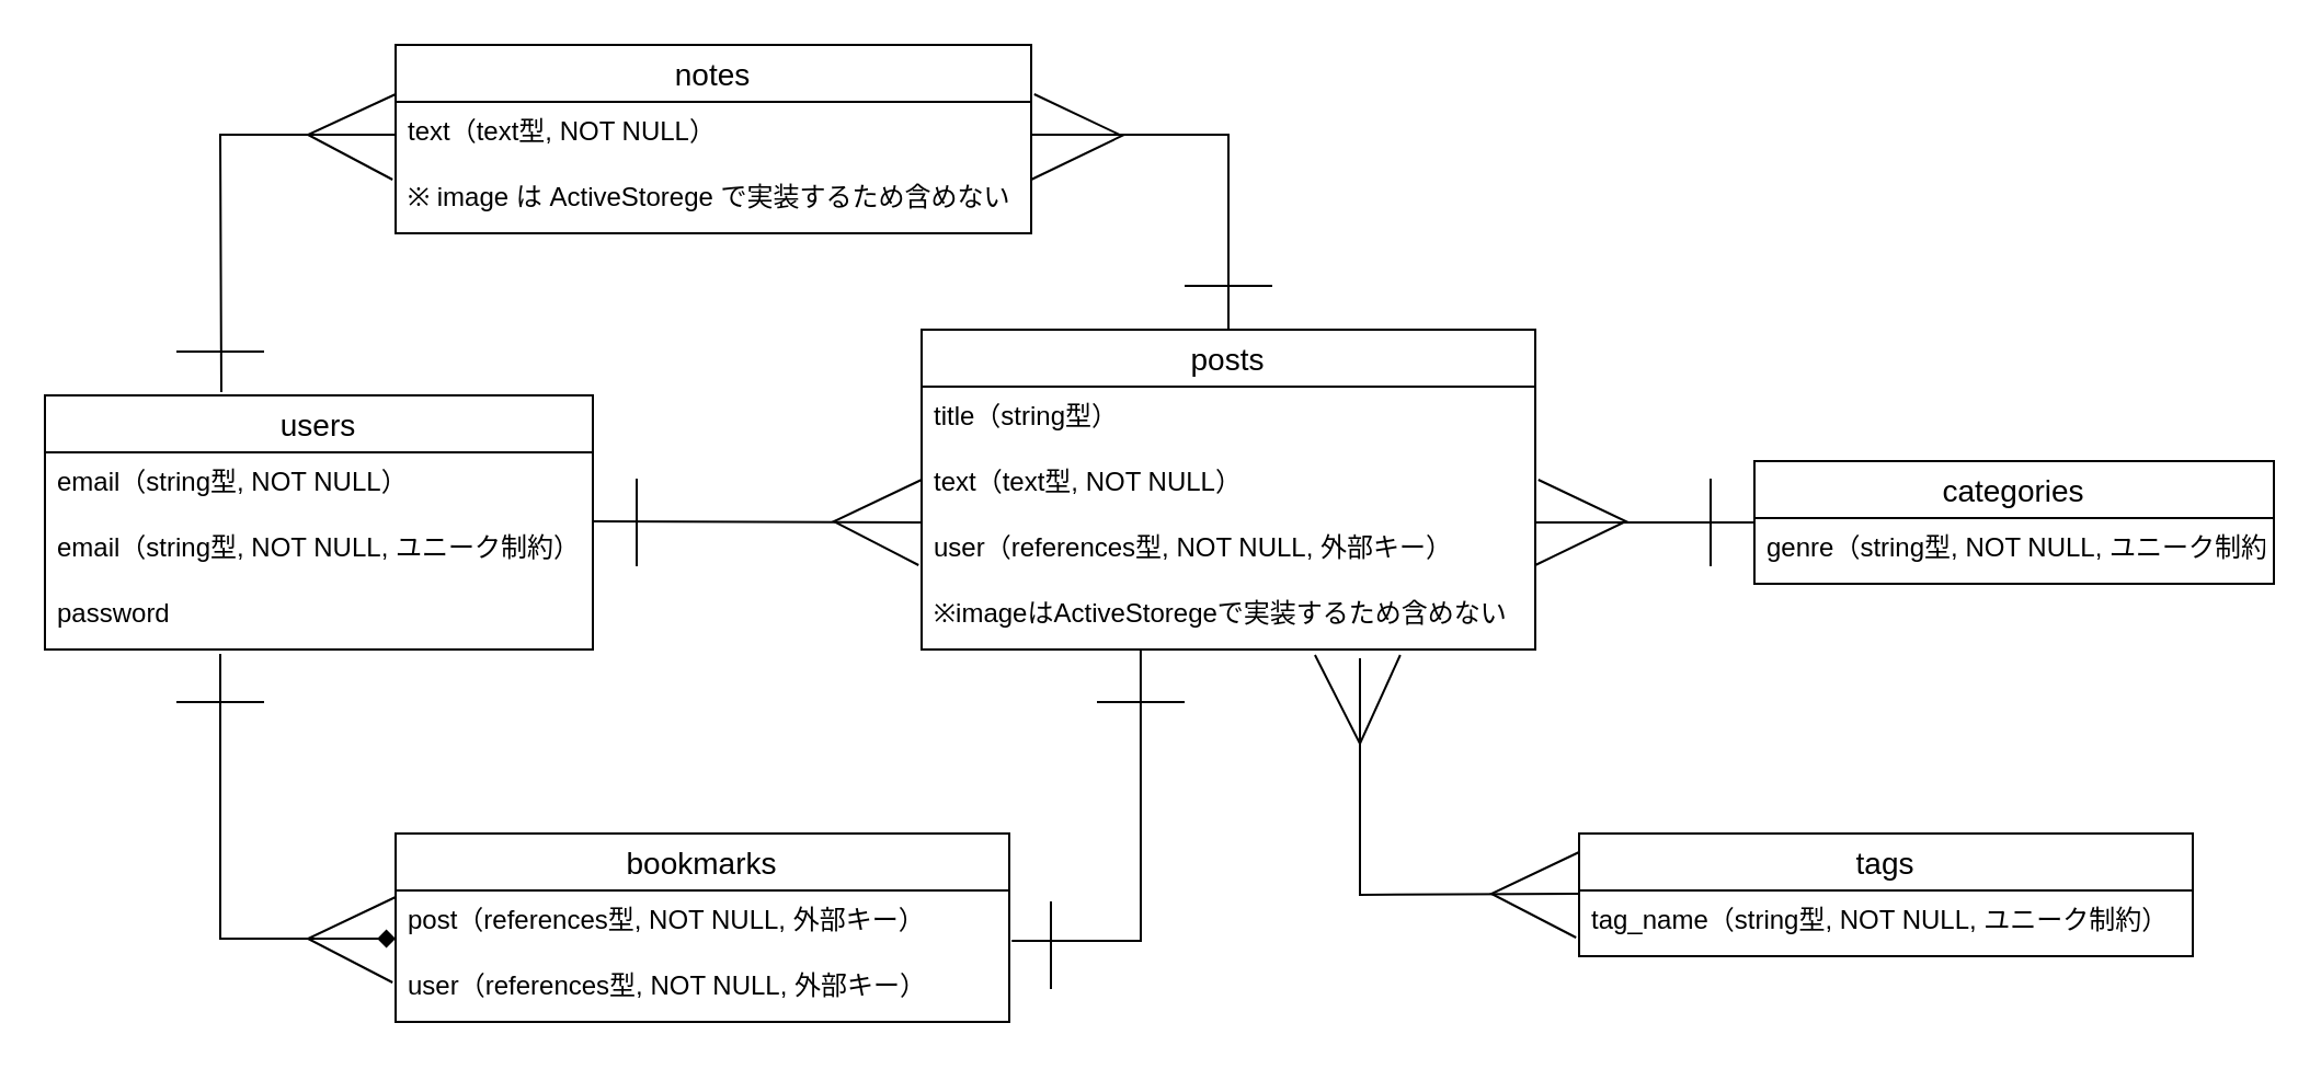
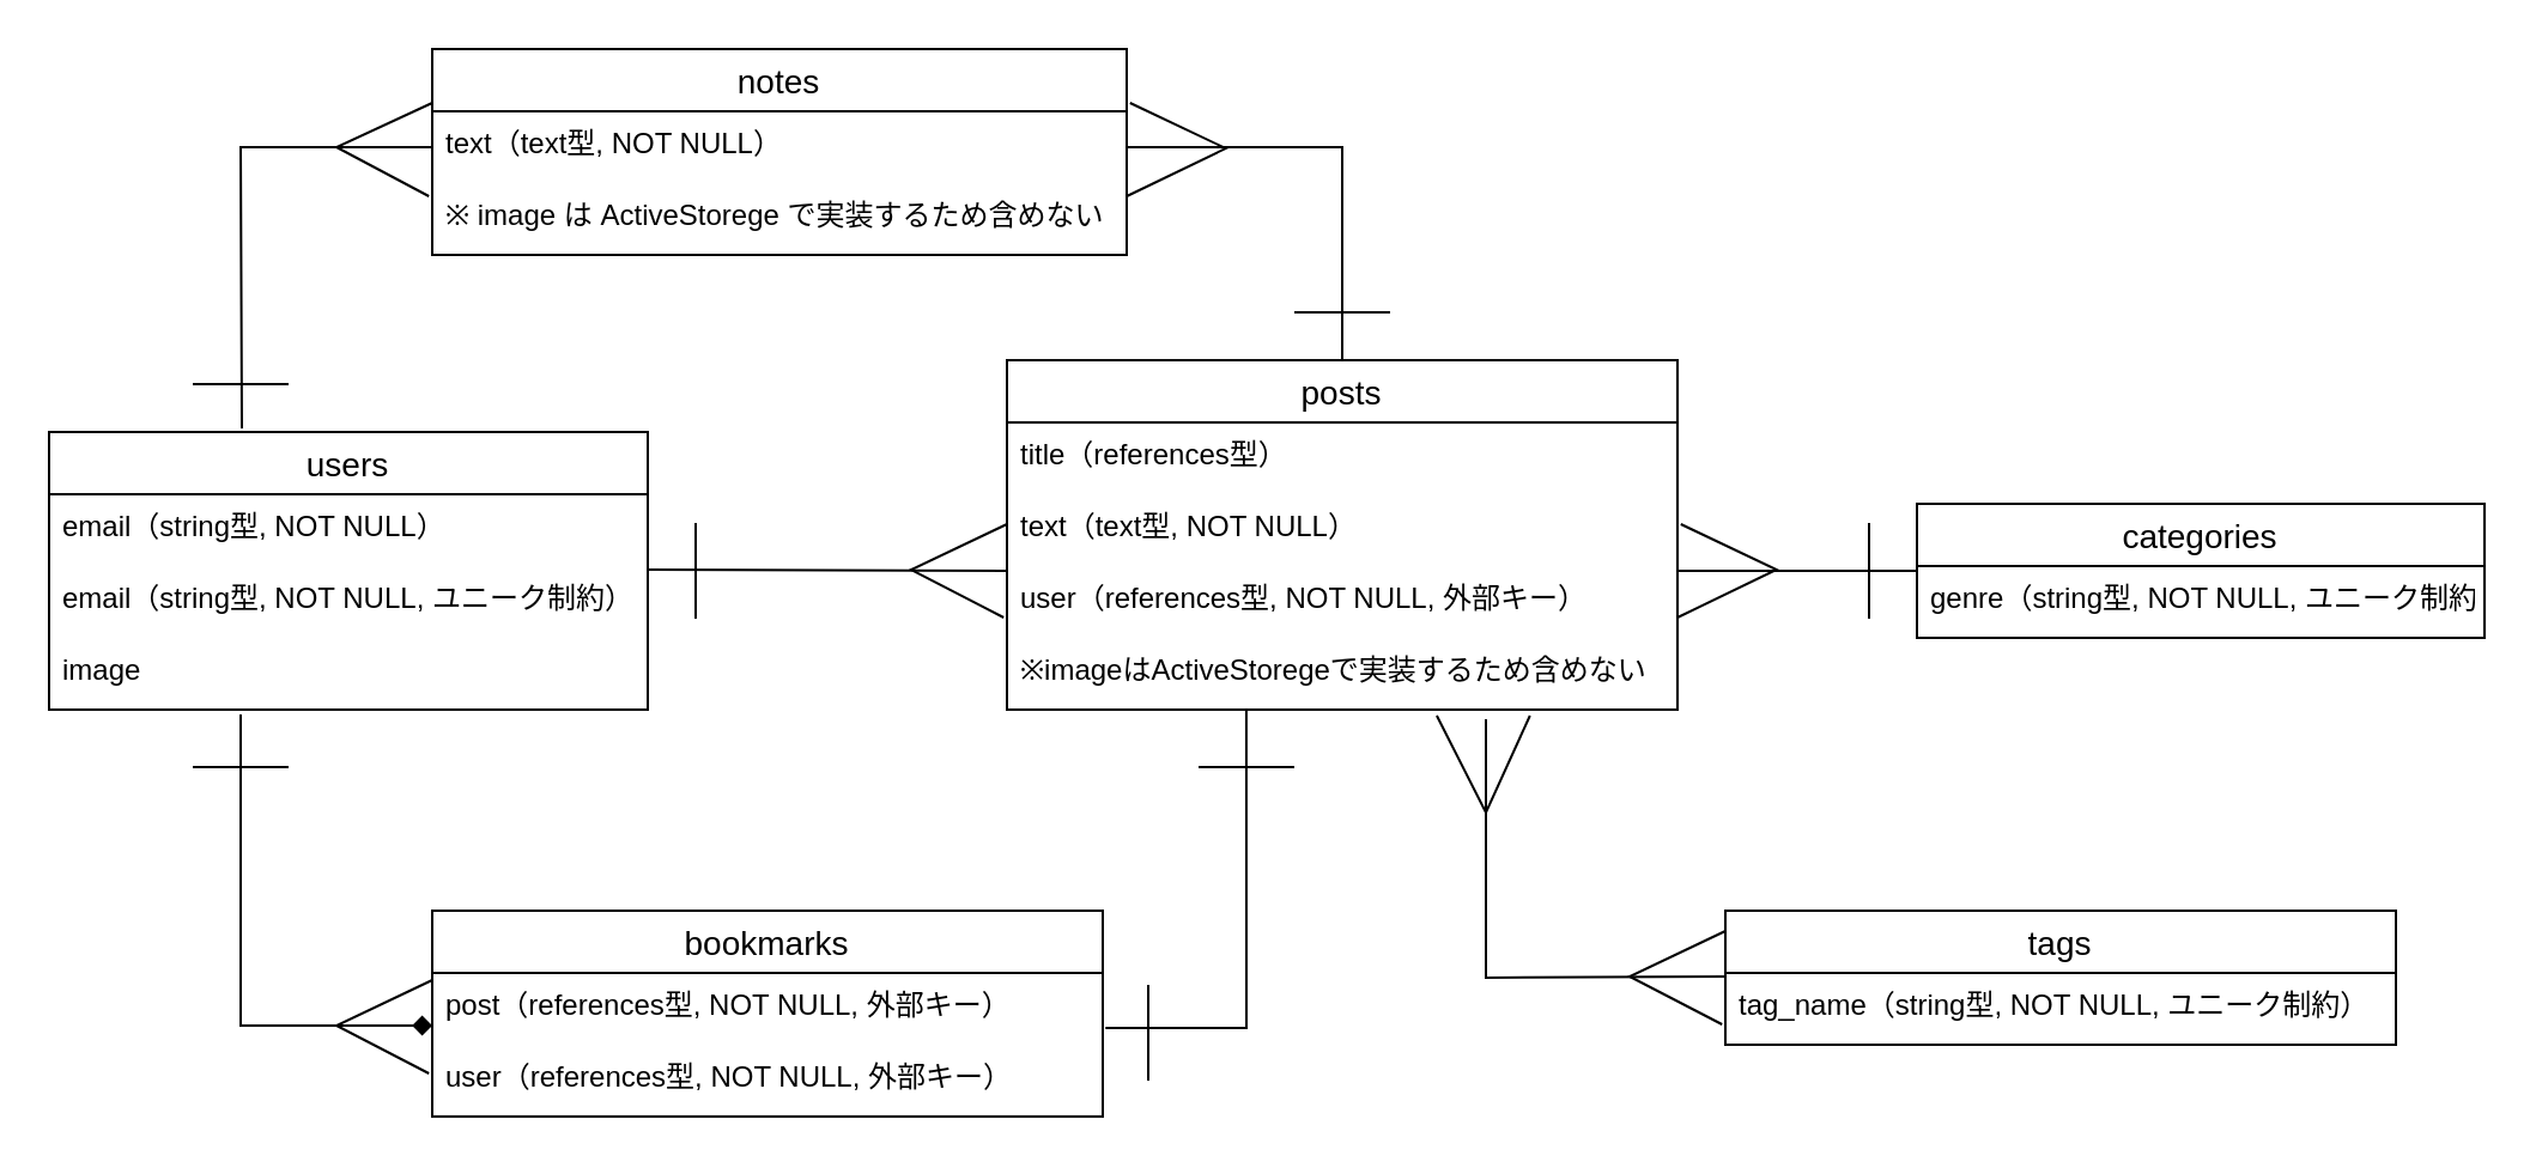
- <mxCell id="7" value="title（string型）" style="text;strokeColor=none;fillColor=none;spacingLeft=4;spacingRight=4;overflow=hidden;rotatable=0;points=[[0,0.5],[1,0.5]];portConstraint=eastwest;fontSize=12;" parent="6" vertex="1"><mxGeometry y="26" width="280" height="30" as="geometry" /></mxCell>
+ <mxCell id="7" value="title（references型）" style="text;strokeColor=none;fillColor=none;spacingLeft=4;spacingRight=4;overflow=hidden;rotatable=0;points=[[0,0.5],[1,0.5]];portConstraint=eastwest;fontSize=12;" parent="6" vertex="1"><mxGeometry y="26" width="280" height="30" as="geometry" /></mxCell>
- <mxCell id="5" value="password" style="text;strokeColor=none;fillColor=none;spacingLeft=4;spacingRight=4;overflow=hidden;rotatable=0;points=[[0,0.5],[1,0.5]];portConstraint=eastwest;fontSize=12;" parent="2" vertex="1"><mxGeometry y="86" width="250" height="30" as="geometry" /></mxCell>
+ <mxCell id="5" value="image" style="text;strokeColor=none;fillColor=none;spacingLeft=4;spacingRight=4;overflow=hidden;rotatable=0;points=[[0,0.5],[1,0.5]];portConstraint=eastwest;fontSize=12;" parent="2" vertex="1"><mxGeometry y="86" width="250" height="30" as="geometry" /></mxCell>
